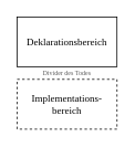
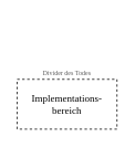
- <mxCell id="2" value="Deklarationsbereich" style="rounded=0;whiteSpace=wrap;html=1;fontFamily=Ubuntu;" vertex="1" parent="1"><mxGeometry x="20" y="20" width="120" height="60" as="geometry" /></mxCell>
